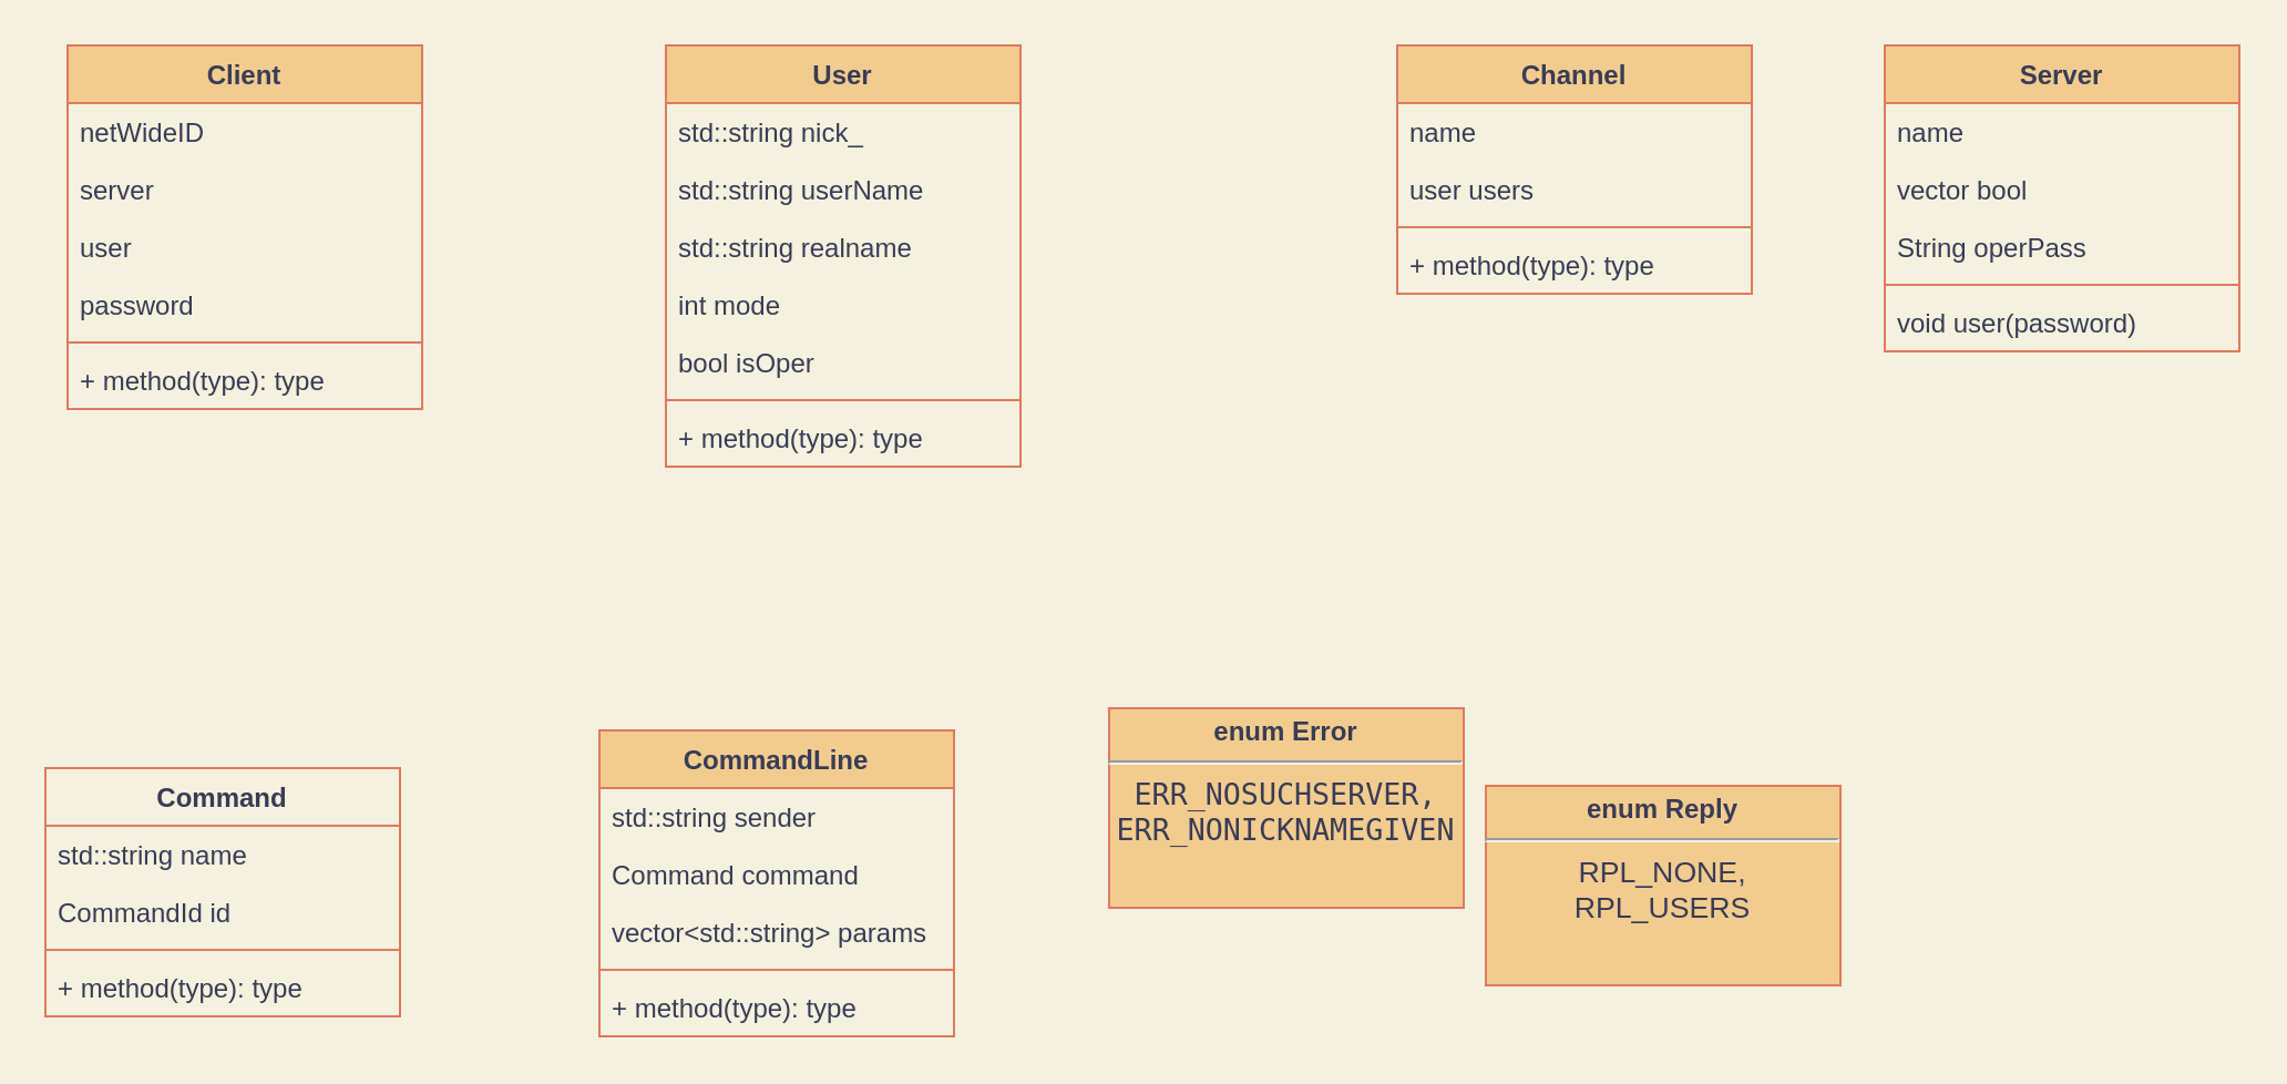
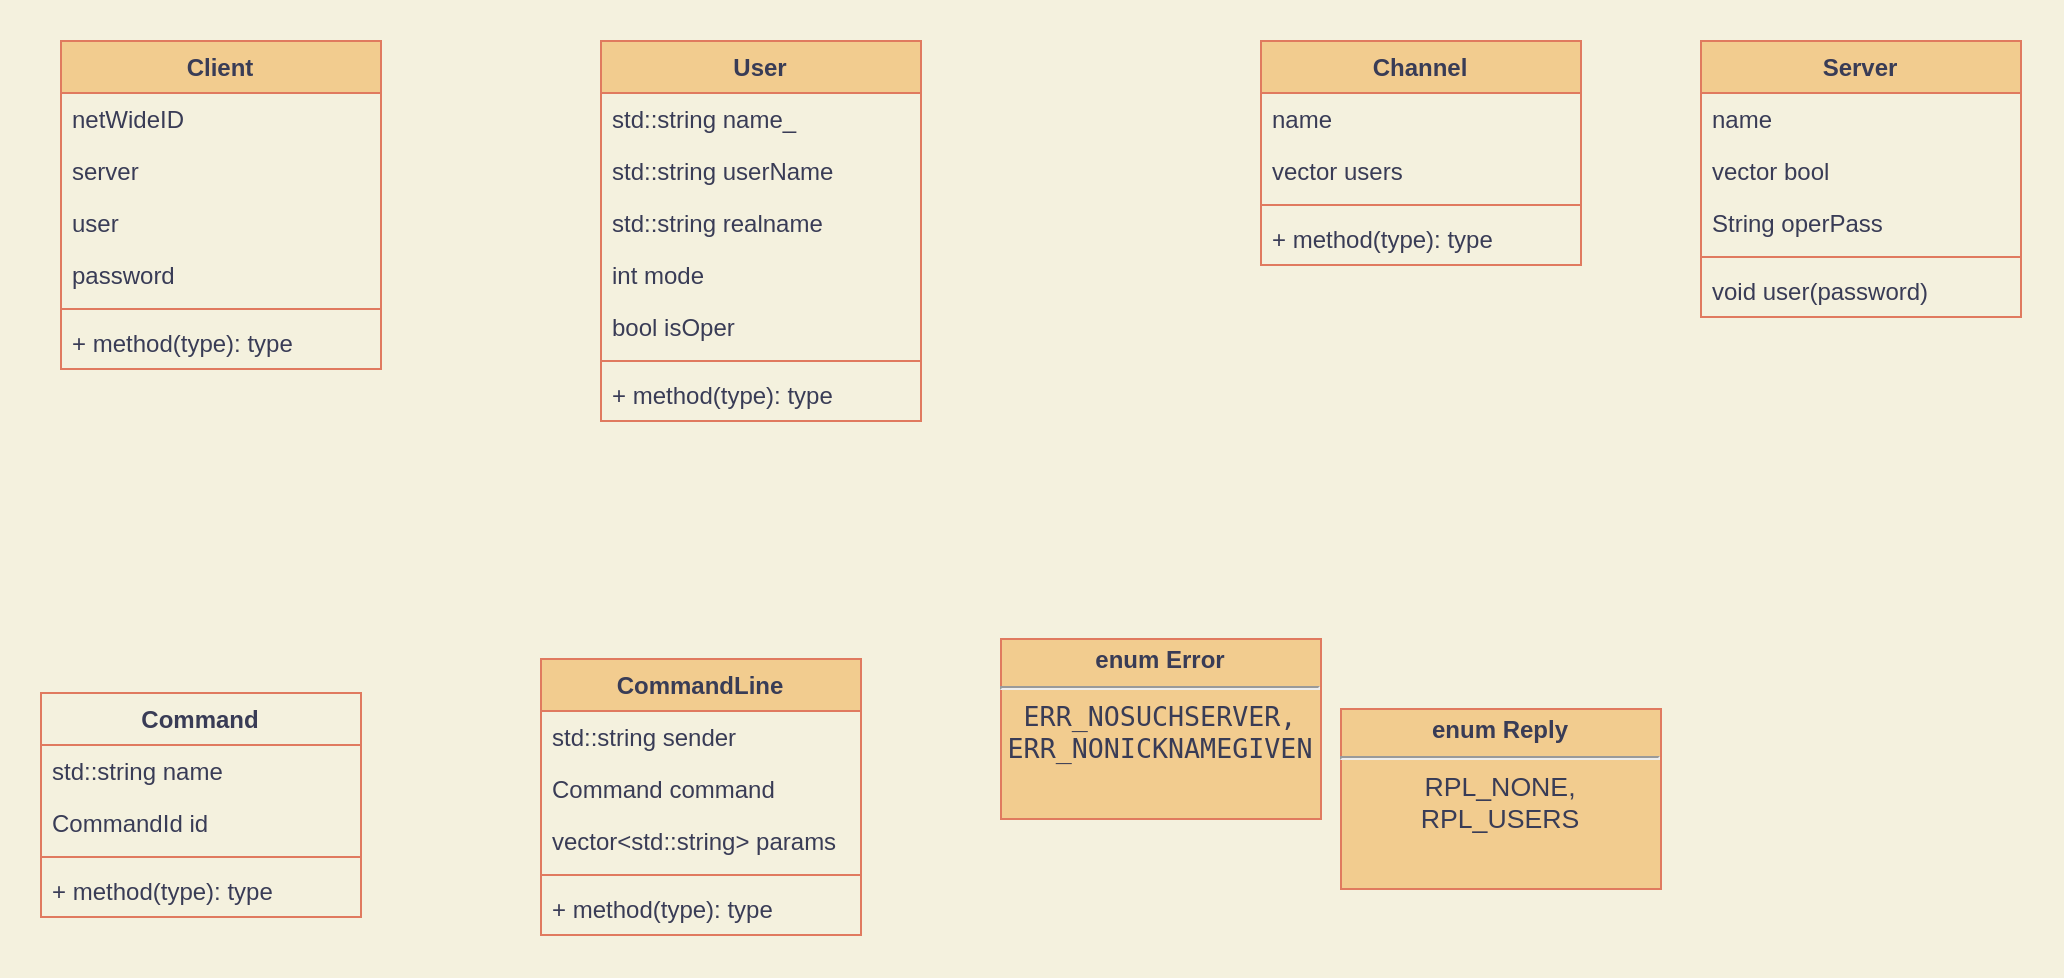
- <mxCell id="10" value="std::string nick_" style="text;strokeColor=none;fillColor=none;align=left;verticalAlign=top;spacingLeft=4;spacingRight=4;overflow=hidden;rotatable=0;points=[[0,0.5],[1,0.5]];portConstraint=eastwest;fontColor=#393C56;" parent="9" vertex="1"><mxGeometry y="26" width="160" height="26" as="geometry" /></mxCell>
+ <mxCell id="10" value="std::string name_" style="text;strokeColor=none;fillColor=none;align=left;verticalAlign=top;spacingLeft=4;spacingRight=4;overflow=hidden;rotatable=0;points=[[0,0.5],[1,0.5]];portConstraint=eastwest;fontColor=#393C56;" parent="9" vertex="1"><mxGeometry y="26" width="160" height="26" as="geometry" /></mxCell>
- <mxCell id="19" value="user users" style="text;strokeColor=none;fillColor=none;align=left;verticalAlign=top;spacingLeft=4;spacingRight=4;overflow=hidden;rotatable=0;points=[[0,0.5],[1,0.5]];portConstraint=eastwest;fontColor=#393C56;" parent="17" vertex="1"><mxGeometry y="52" width="160" height="26" as="geometry" /></mxCell>
+ <mxCell id="19" value="vector users" style="text;strokeColor=none;fillColor=none;align=left;verticalAlign=top;spacingLeft=4;spacingRight=4;overflow=hidden;rotatable=0;points=[[0,0.5],[1,0.5]];portConstraint=eastwest;fontColor=#393C56;" parent="17" vertex="1"><mxGeometry y="52" width="160" height="26" as="geometry" /></mxCell>
